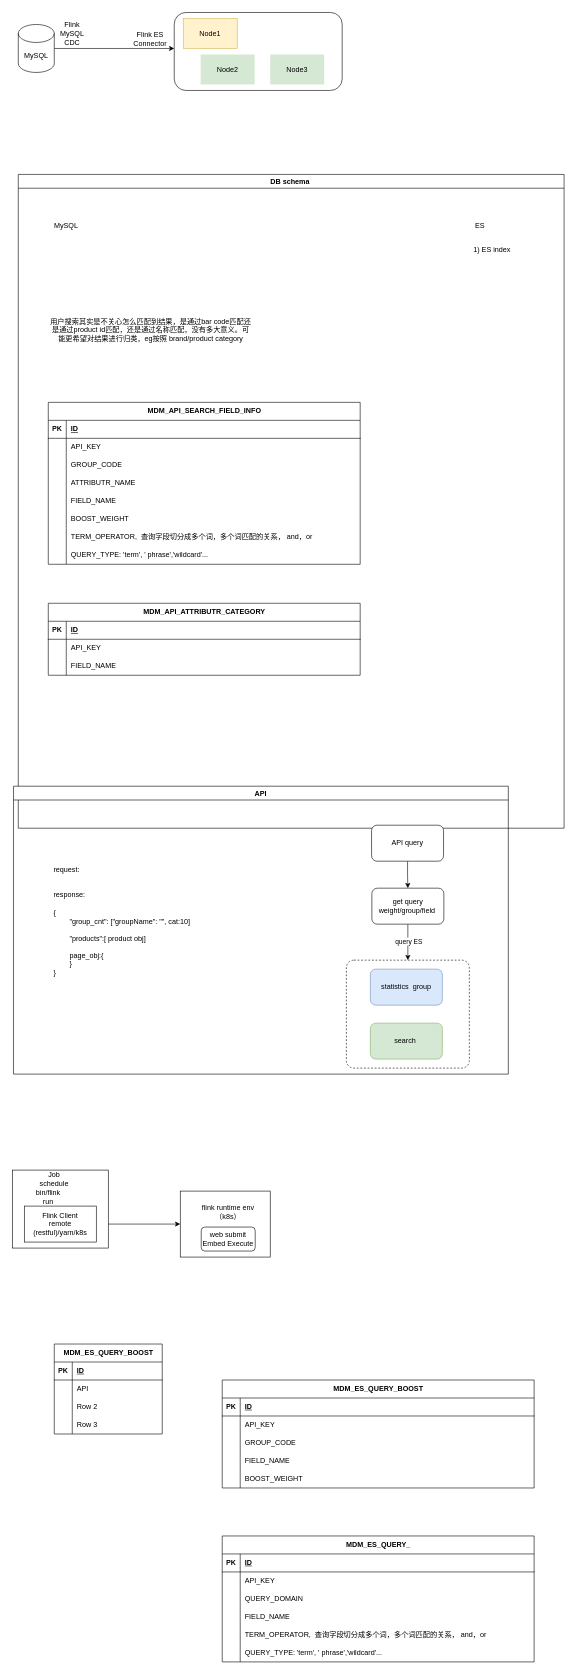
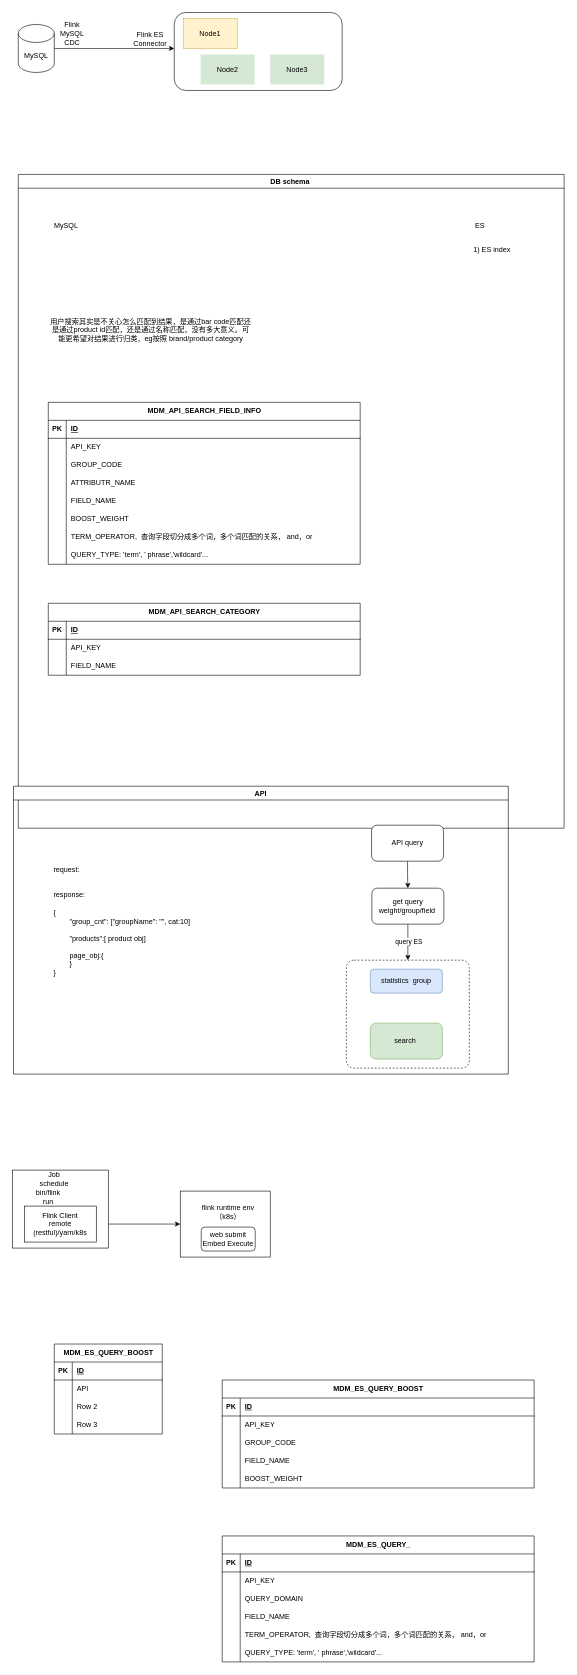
- <mxCell id="34" value="MDM_API_ATTRIBUTR_CATEGORY" style="shape=table;startSize=30;container=1;collapsible=1;childLayout=tableLayout;fixedRows=1;rowLines=0;fontStyle=1;align=center;resizeLast=1;html=1;" parent="5" vertex="1"><mxGeometry x="50" y="715" width="520" height="120" as="geometry" /></mxCell>
+ <mxCell id="34" value="MDM_API_SEARCH_CATEGORY" style="shape=table;startSize=30;container=1;collapsible=1;childLayout=tableLayout;fixedRows=1;rowLines=0;fontStyle=1;align=center;resizeLast=1;html=1;" parent="5" vertex="1"><mxGeometry x="50" y="715" width="520" height="120" as="geometry" /></mxCell>
- <mxCell id="58" value="statistics &amp;nbsp;group" style="rounded=1;whiteSpace=wrap;html=1;fillColor=#dae8fc;strokeColor=#6c8ebf;" parent="50" vertex="1"><mxGeometry x="595" y="305" width="120" height="60" as="geometry" /></mxCell>
+ <mxCell id="58" value="statistics &amp;nbsp;group" style="rounded=1;whiteSpace=wrap;html=1;fillColor=#dae8fc;strokeColor=#6c8ebf;" parent="50" vertex="1"><mxGeometry x="595" y="305" width="120" height="40" as="geometry" /></mxCell>
